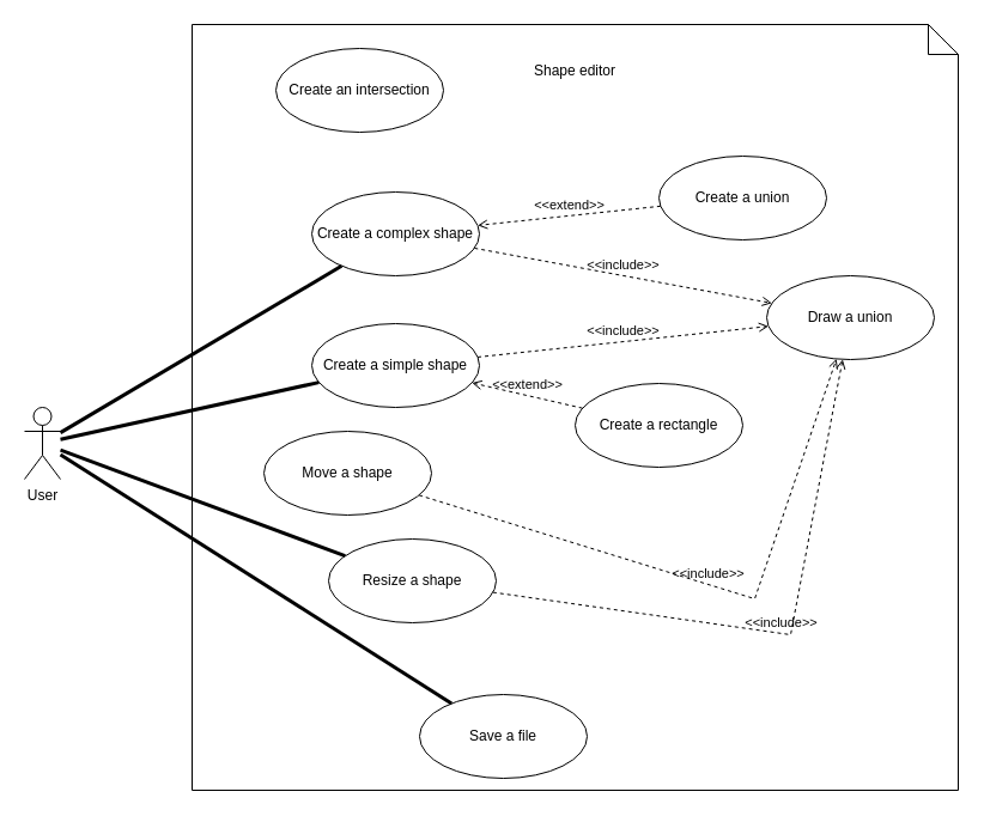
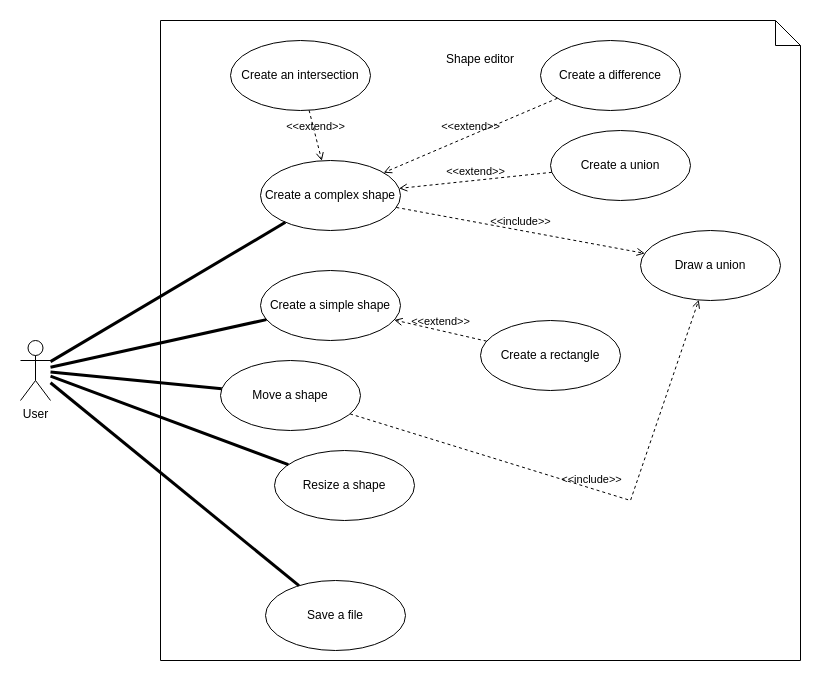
+ <mxCell id="17" value="Create a difference" style="ellipse;whiteSpace=wrap;html=1;" vertex="1" parent="1"><mxGeometry x="540" y="40" width="140" height="70" as="geometry" /></mxCell>
+ <mxCell id="18" value="&amp;lt;&amp;lt;extend&amp;gt;&amp;gt;" style="html=1;verticalAlign=bottom;labelBackgroundColor=none;endArrow=open;endFill=0;dashed=1;rounded=0;" edge="1" parent="1" source="15" target="13"><mxGeometry width="160" relative="1" as="geometry"><mxPoint x="390" y="120" as="sourcePoint" /><mxPoint x="550" y="120" as="targetPoint" /></mxGeometry></mxCell>
+ <mxCell id="19" value="&amp;lt;&amp;lt;extend&amp;gt;&amp;gt;" style="html=1;verticalAlign=bottom;labelBackgroundColor=none;endArrow=open;endFill=0;dashed=1;rounded=0;" edge="1" parent="1" source="17" target="13"><mxGeometry width="160" relative="1" as="geometry"><mxPoint x="319" y="120" as="sourcePoint" /><mxPoint x="331" y="170" as="targetPoint" /></mxGeometry></mxCell>
- <mxCell id="24" value="&amp;lt;&amp;lt;include&amp;gt;&amp;gt;" style="html=1;verticalAlign=bottom;labelBackgroundColor=none;endArrow=open;endFill=0;dashed=1;rounded=0;" edge="1" parent="1" source="3" target="22"><mxGeometry width="160" relative="1" as="geometry"><mxPoint x="406" y="217" as="sourcePoint" /><mxPoint x="654" y="263" as="targetPoint" /></mxGeometry></mxCell>
+ <mxCell id="10" value="" style="endArrow=none;startArrow=none;endFill=0;startFill=0;endSize=8;html=1;verticalAlign=bottom;labelBackgroundColor=none;strokeWidth=3;rounded=0;" edge="1" parent="1" source="8" target="5"><mxGeometry width="160" relative="1" as="geometry"><mxPoint x="60" y="369" as="sourcePoint" /><mxPoint x="271" y="214" as="targetPoint" /></mxGeometry></mxCell>
- <mxCell id="26" value="&amp;lt;&amp;lt;include&amp;gt;&amp;gt;" style="html=1;verticalAlign=bottom;labelBackgroundColor=none;endArrow=open;endFill=0;dashed=1;rounded=0;" edge="1" parent="1" source="6" target="22"><mxGeometry width="160" relative="1" as="geometry"><mxPoint x="409" y="308" as="sourcePoint" /><mxPoint x="652" y="282" as="targetPoint" /><Array as="points"><mxPoint x="660" y="530" /></Array></mxGeometry></mxCell>
- <mxCell id="7" value="Save a file" style="ellipse;whiteSpace=wrap;html=1;" vertex="1" parent="1"><mxGeometry x="350" y="580" width="140" height="70" as="geometry" /></mxCell>
+ <mxCell id="7" value="Save a file" style="ellipse;whiteSpace=wrap;html=1;" vertex="1" parent="1"><mxGeometry x="265" y="580" width="140" height="70" as="geometry" /></mxCell>
